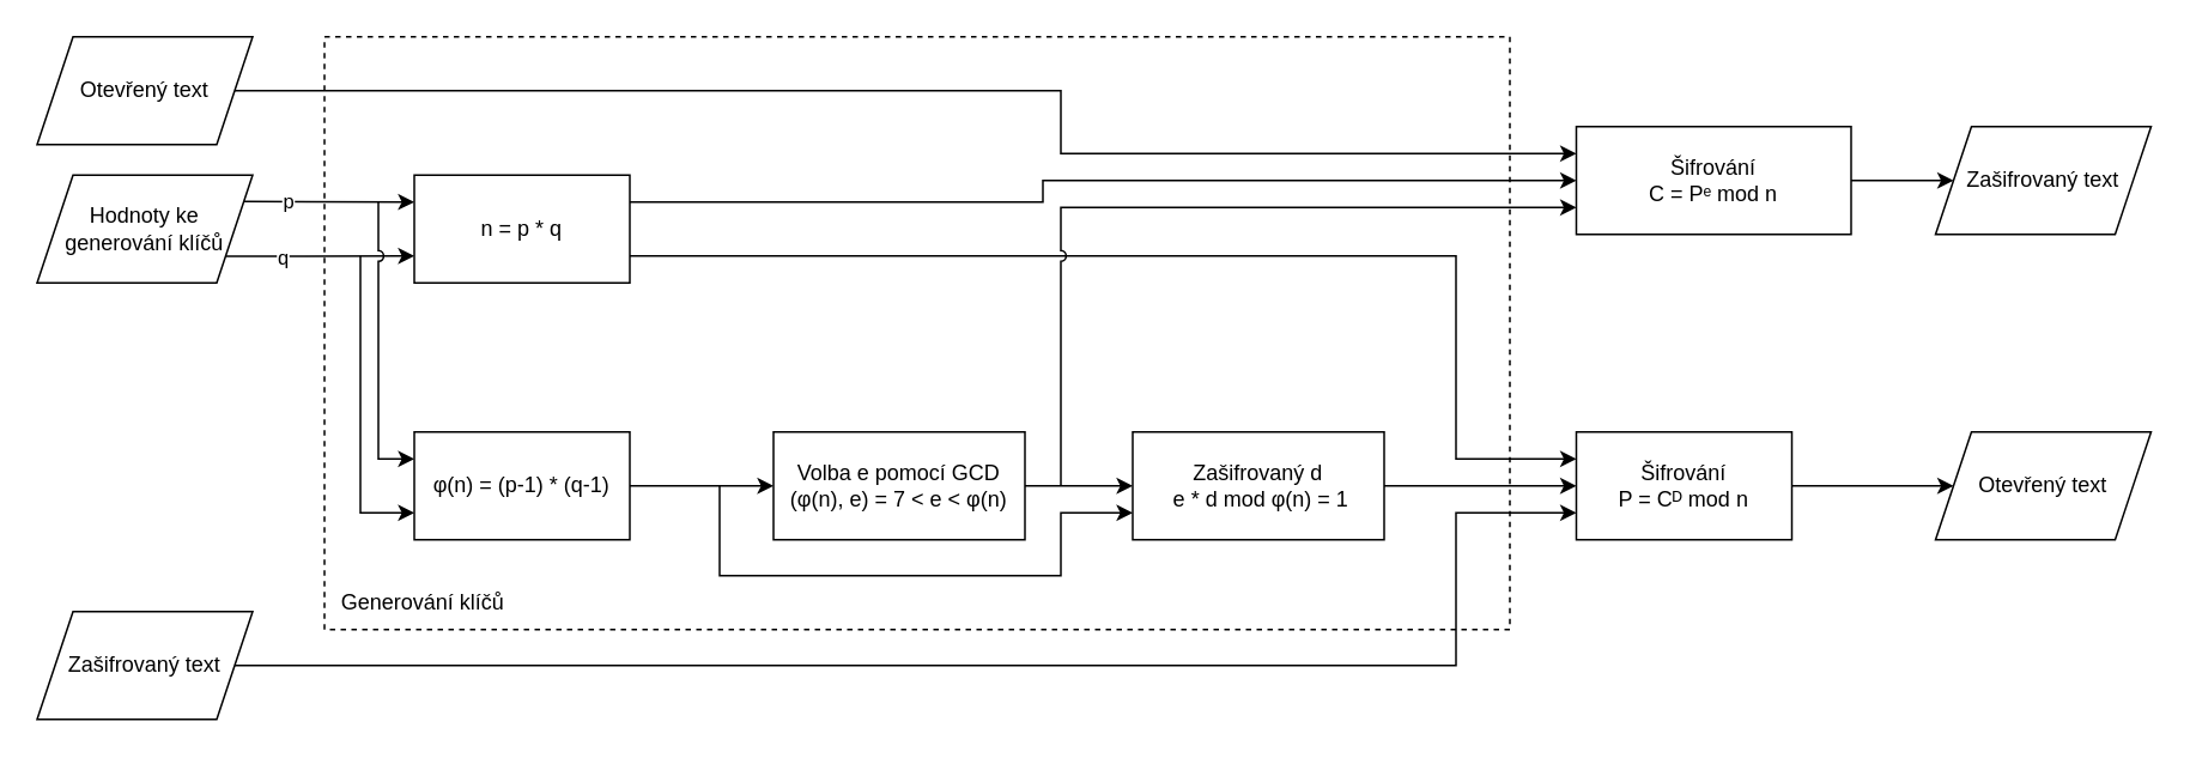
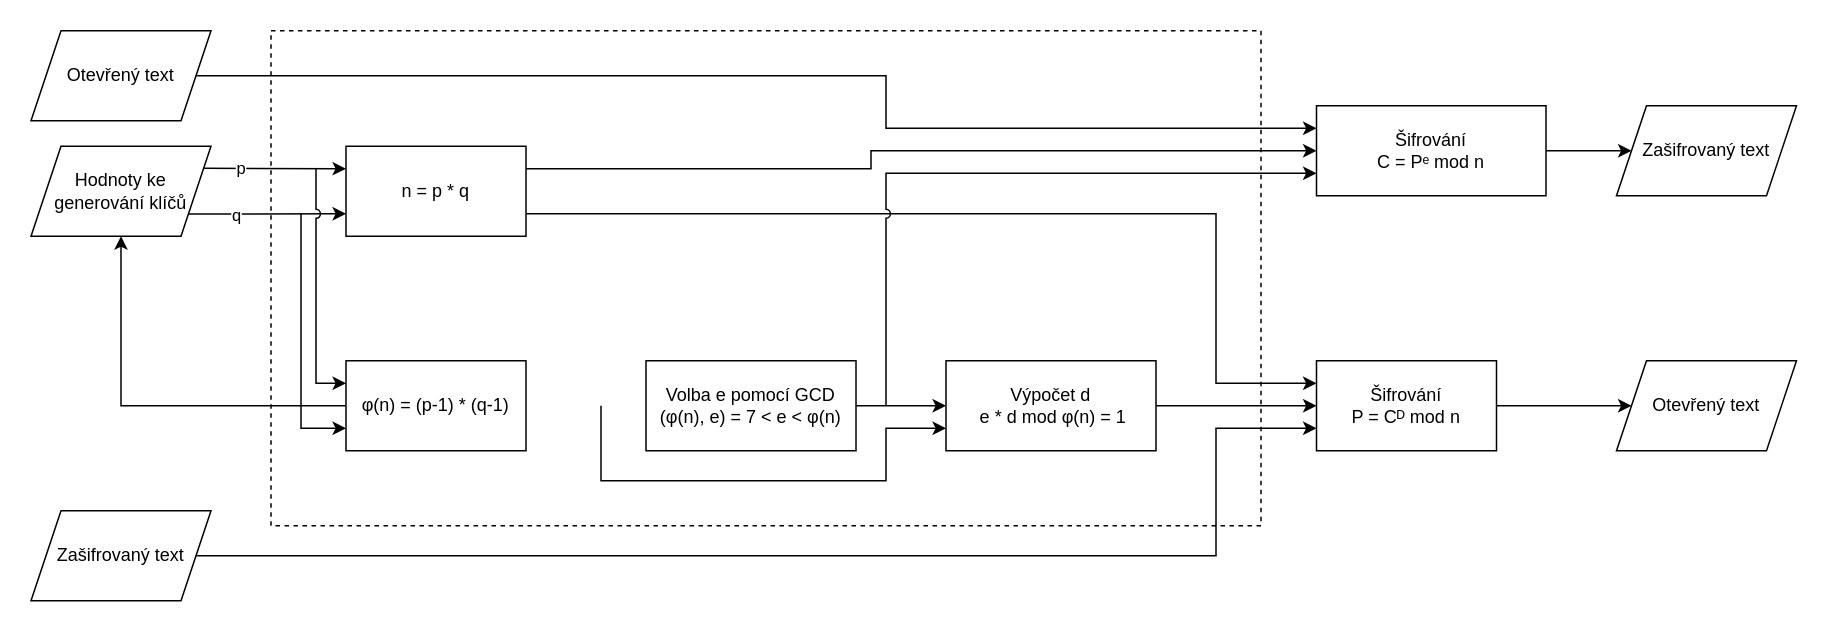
- <mxCell id="6" value="" style="edgeStyle=orthogonalEdgeStyle;rounded=0;orthogonalLoop=1;jettySize=auto;html=1;" parent="1" source="7" target="13" edge="1"><mxGeometry relative="1" as="geometry" /></mxCell>
+ <mxCell id="6" value="" style="edgeStyle=orthogonalEdgeStyle;rounded=0;orthogonalLoop=1;jettySize=auto;html=1;" parent="1" source="7" target="30" edge="1"><mxGeometry relative="1" as="geometry" /></mxCell>
- <mxCell id="15" value="Zašifrovaný d&lt;br&gt;&amp;nbsp;e * d mod φ(n) = 1" style="whiteSpace=wrap;html=1;rounded=0;" parent="1" vertex="1"><mxGeometry x="630" y="240" width="140" height="60" as="geometry" /></mxCell>
+ <mxCell id="15" value="Výpočet d&lt;br&gt;&amp;nbsp;e * d mod φ(n) = 1" style="whiteSpace=wrap;html=1;rounded=0;" parent="1" vertex="1"><mxGeometry x="630" y="240" width="140" height="60" as="geometry" /></mxCell>
- <mxCell id="31" value="Generování klíčů" style="text;html=1;strokeColor=none;fillColor=none;align=center;verticalAlign=middle;whiteSpace=wrap;rounded=0;" parent="1" vertex="1"><mxGeometry x="180" y="320" width="110" height="30" as="geometry" /></mxCell>
